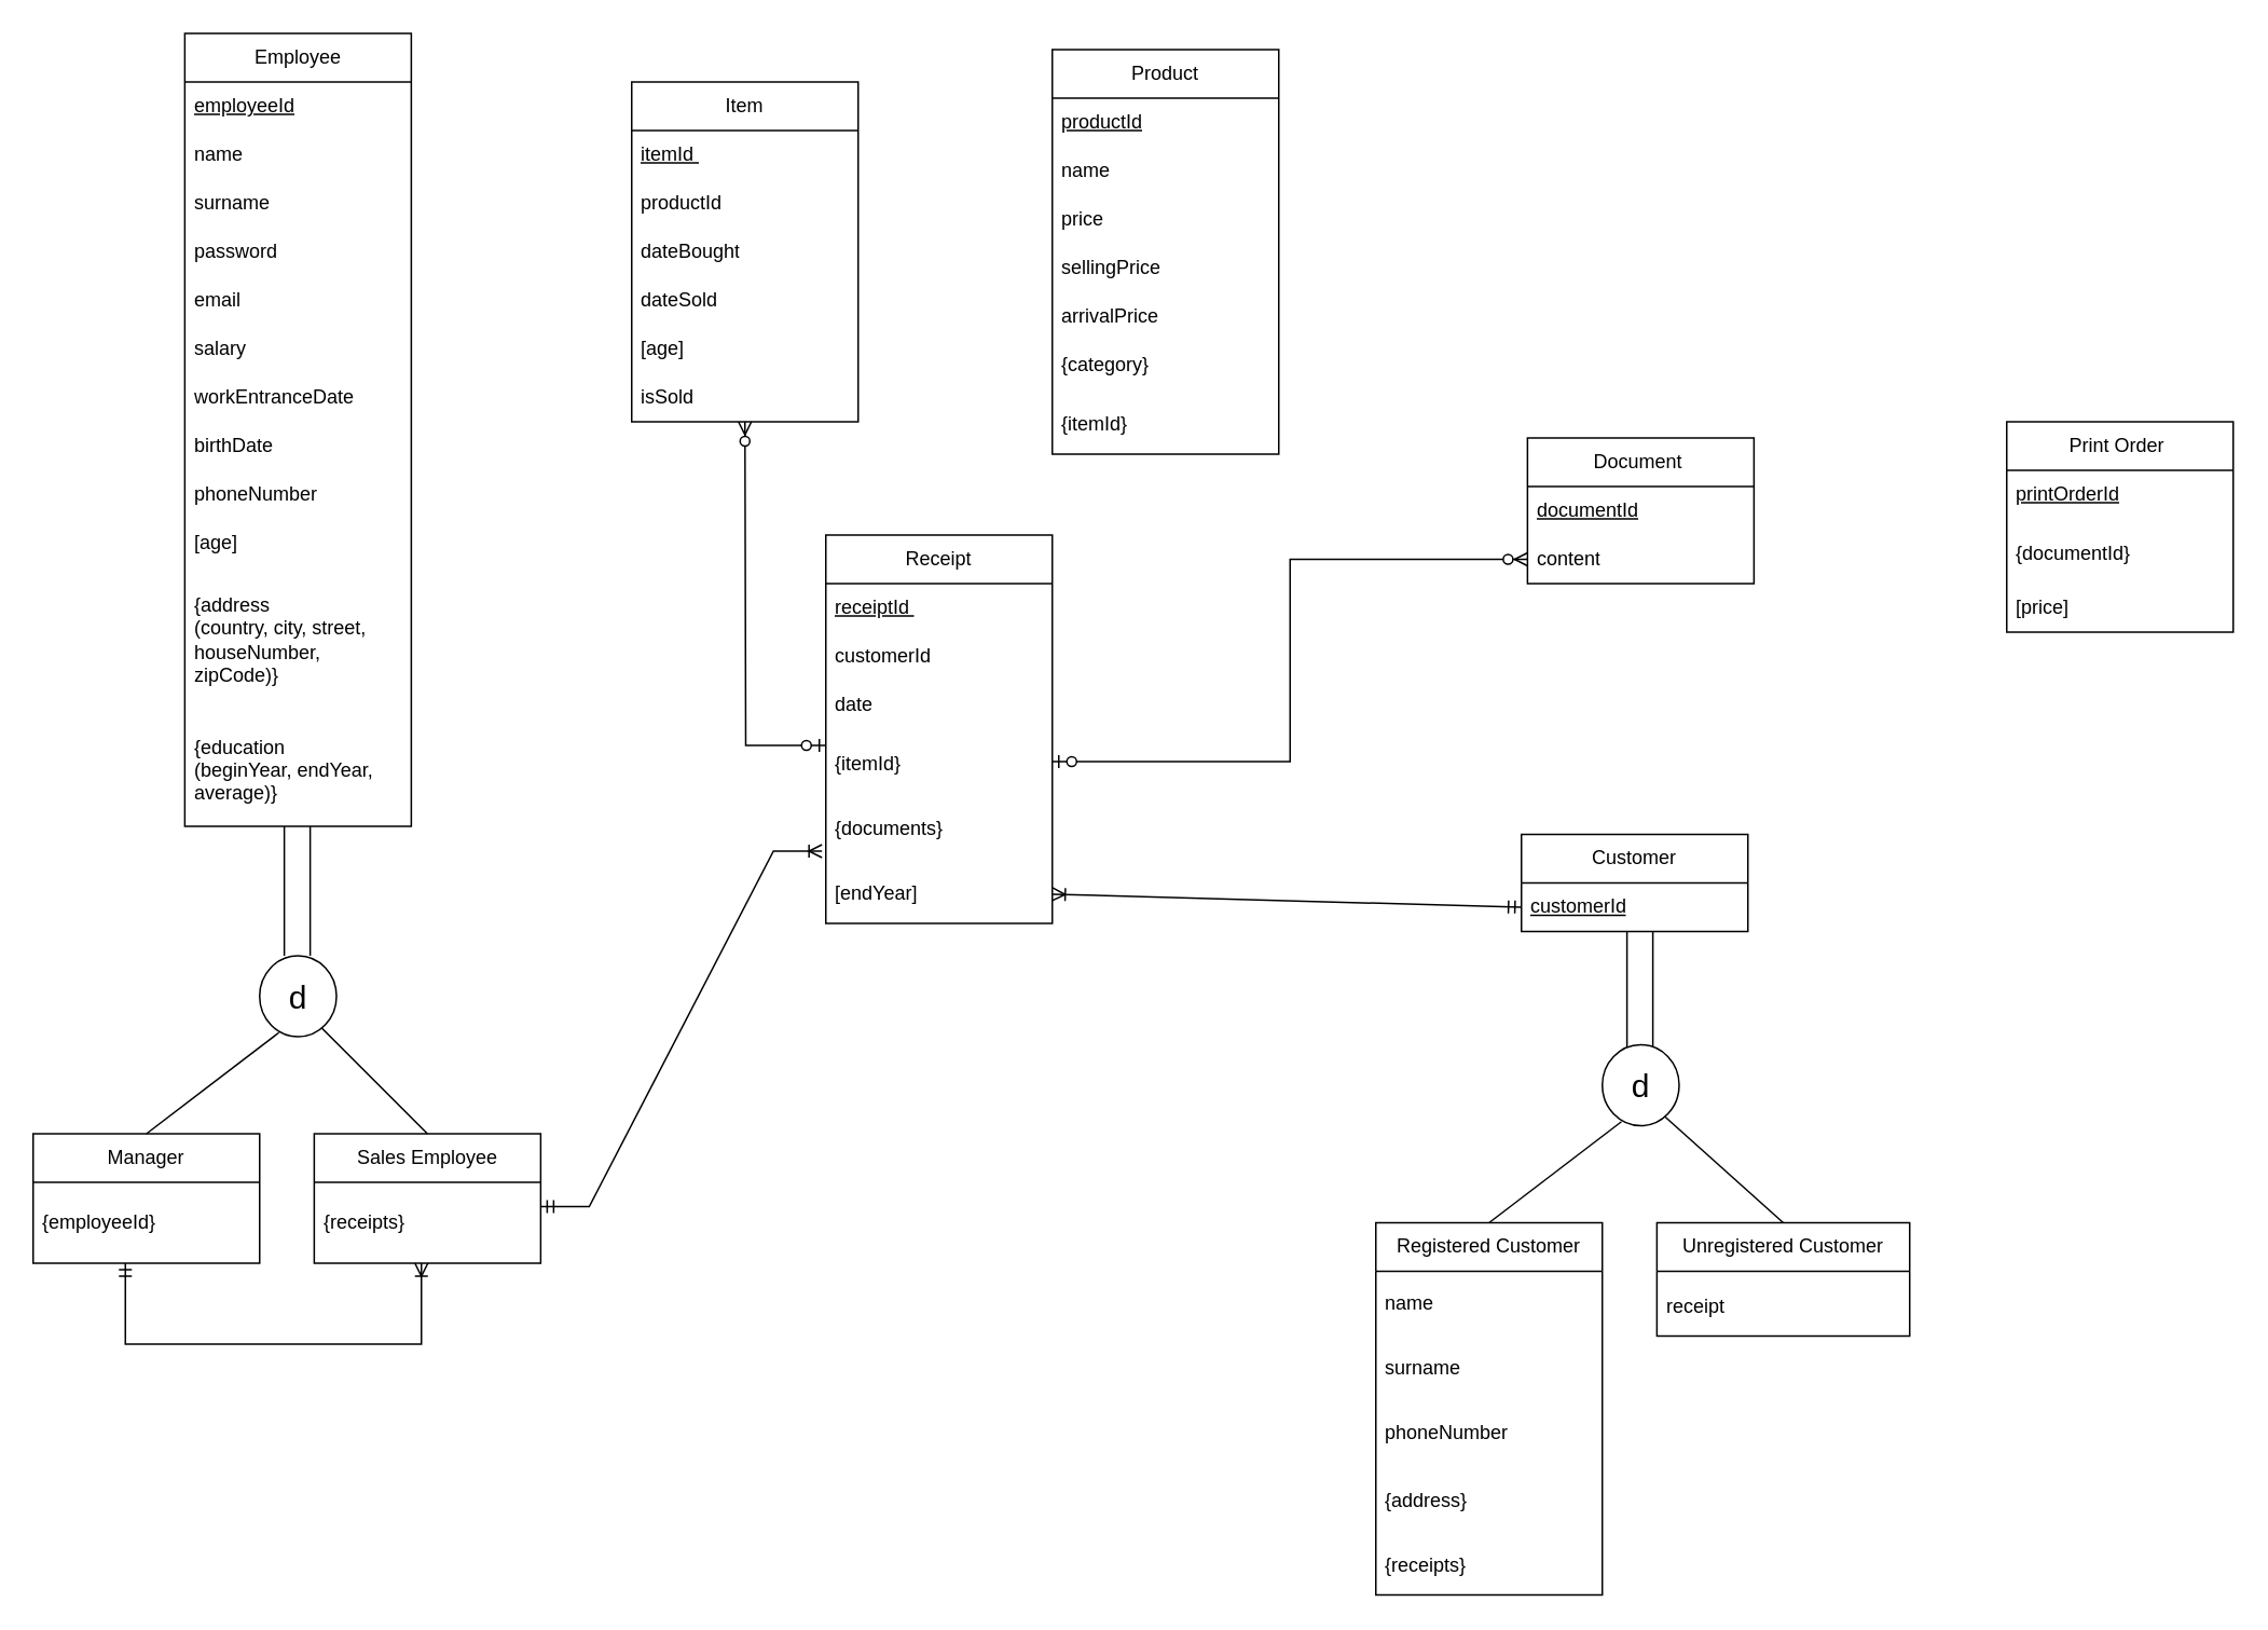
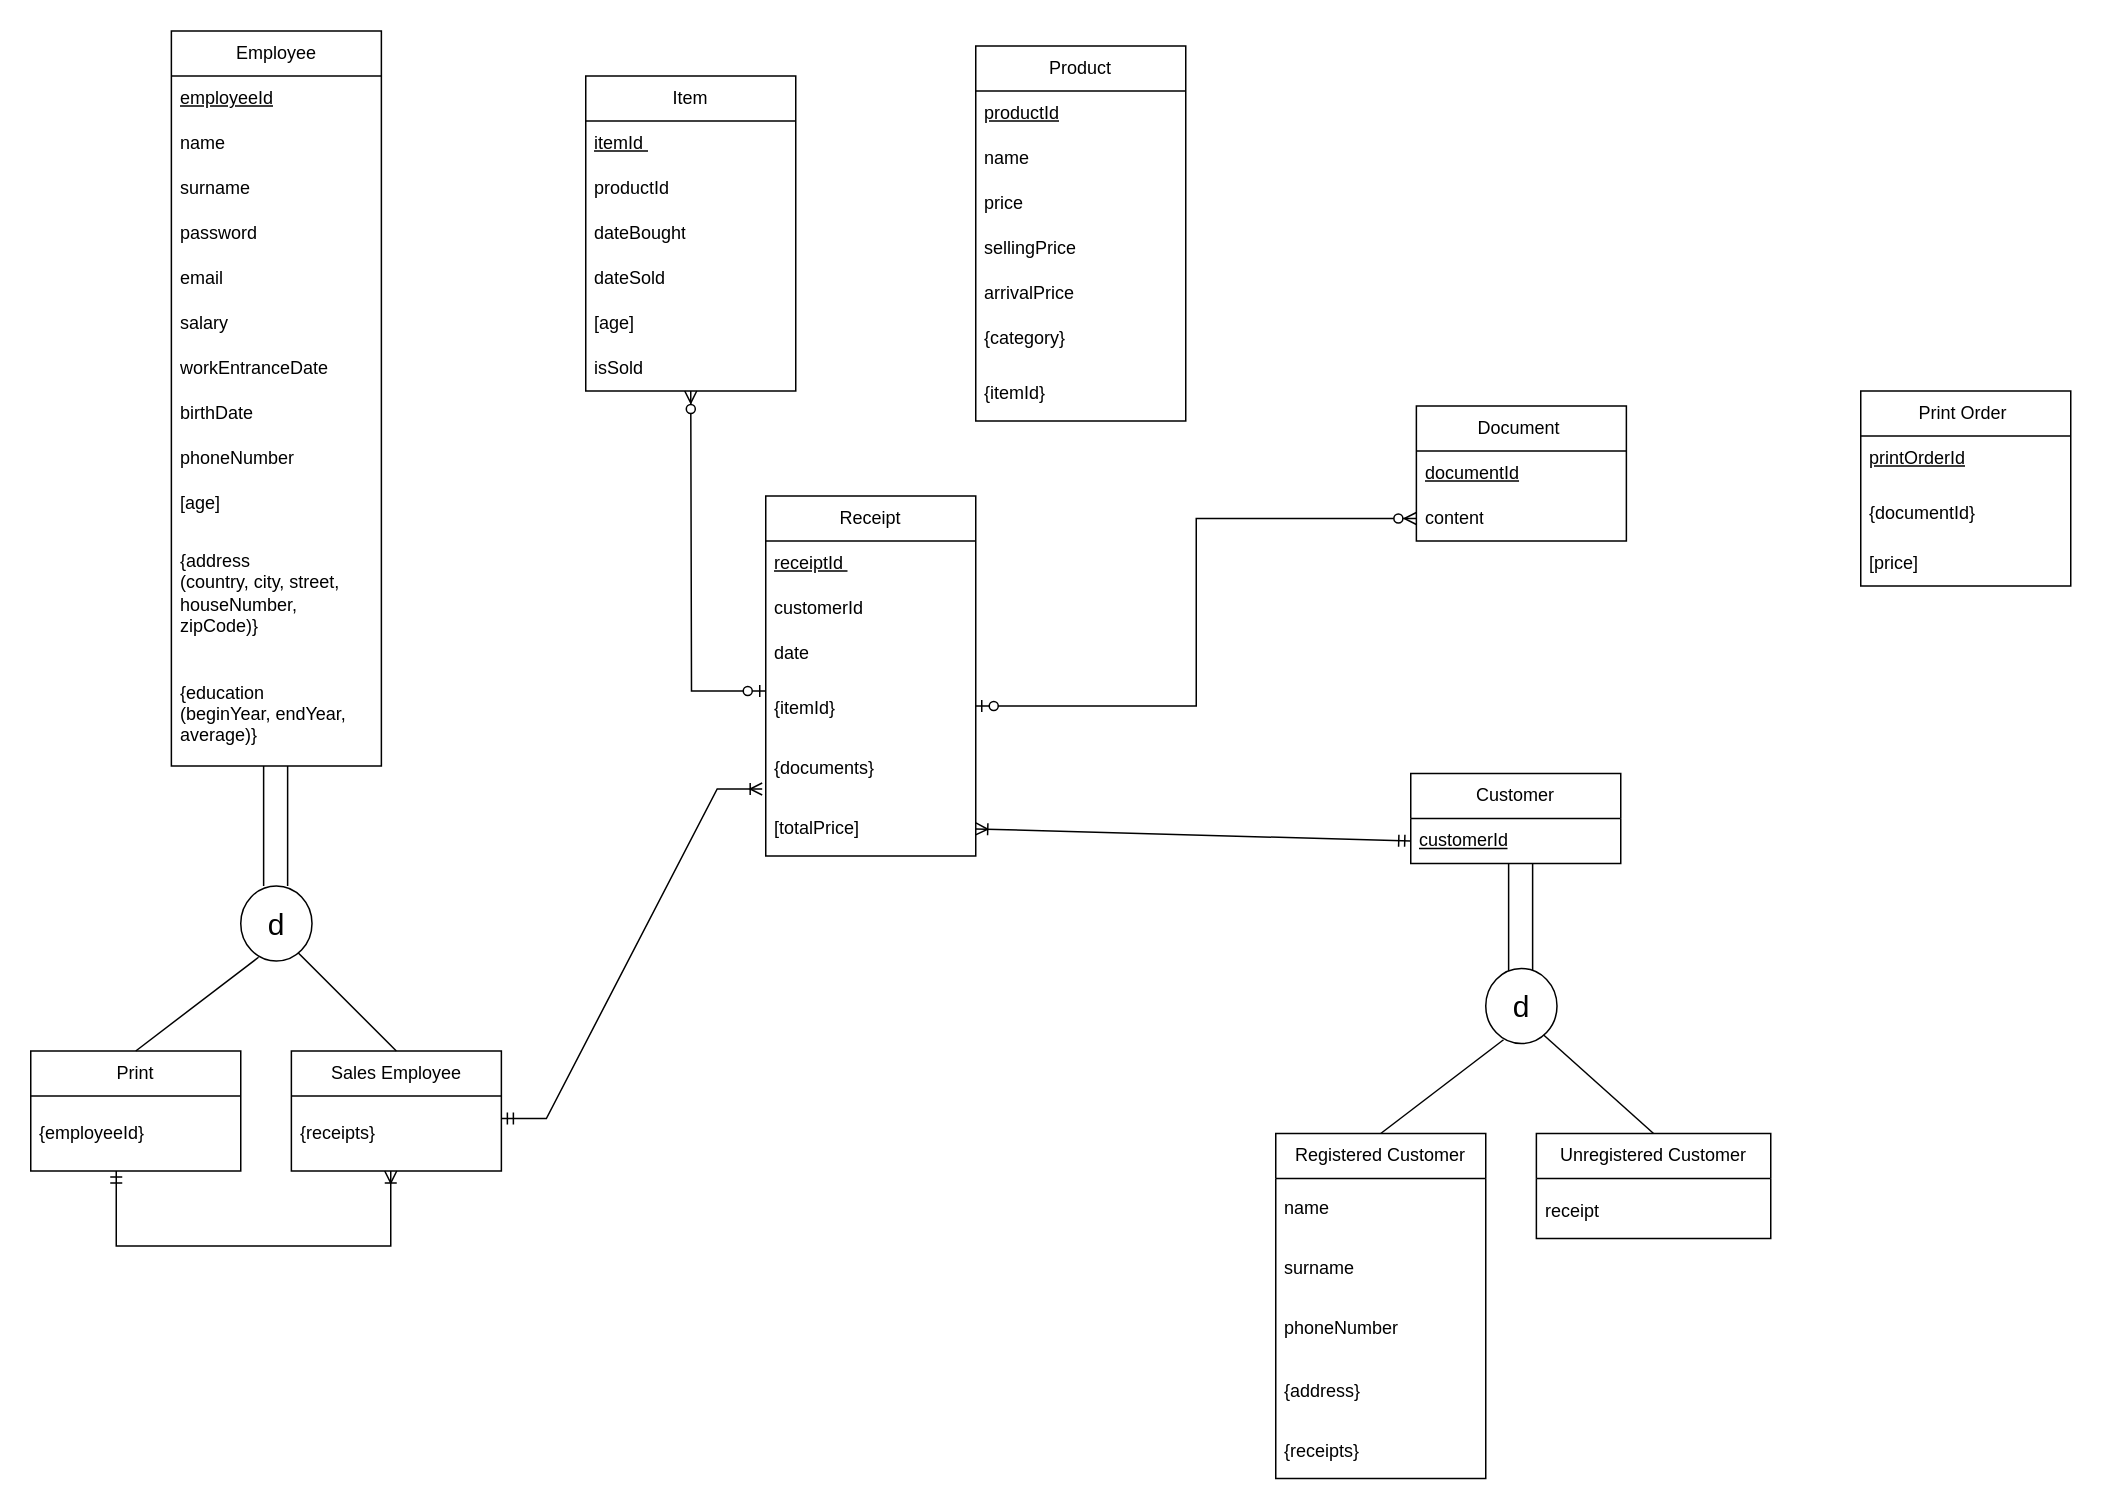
- <mxCell id="30" value="&lt;p class=&quot;MsoNormal&quot;&gt;[endYear]&lt;/p&gt;" style="text;strokeColor=none;fillColor=none;align=left;verticalAlign=middle;spacingLeft=4;spacingRight=4;overflow=hidden;points=[[0,0.5],[1,0.5]];portConstraint=eastwest;rotatable=0;whiteSpace=wrap;html=1;" vertex="1" parent="24"><mxGeometry y="200" width="140" height="40" as="geometry" /></mxCell>
+ <mxCell id="30" value="&lt;p class=&quot;MsoNormal&quot;&gt;[totalPrice]&lt;/p&gt;" style="text;strokeColor=none;fillColor=none;align=left;verticalAlign=middle;spacingLeft=4;spacingRight=4;overflow=hidden;points=[[0,0.5],[1,0.5]];portConstraint=eastwest;rotatable=0;whiteSpace=wrap;html=1;" vertex="1" parent="24"><mxGeometry y="200" width="140" height="40" as="geometry" /></mxCell>
- <mxCell id="32" value="Manager" style="swimlane;fontStyle=0;childLayout=stackLayout;horizontal=1;startSize=30;horizontalStack=0;resizeParent=1;resizeParentMax=0;resizeLast=0;collapsible=1;marginBottom=0;whiteSpace=wrap;html=1;strokeColor=default;align=center;verticalAlign=middle;fontFamily=Helvetica;fontSize=12;fontColor=default;fillColor=default;" parent="1" vertex="1"><mxGeometry x="20" y="700" width="140" height="80" as="geometry" /></mxCell>
+ <mxCell id="32" value="Print" style="swimlane;fontStyle=0;childLayout=stackLayout;horizontal=1;startSize=30;horizontalStack=0;resizeParent=1;resizeParentMax=0;resizeLast=0;collapsible=1;marginBottom=0;whiteSpace=wrap;html=1;strokeColor=default;align=center;verticalAlign=middle;fontFamily=Helvetica;fontSize=12;fontColor=default;fillColor=default;" parent="1" vertex="1"><mxGeometry x="20" y="700" width="140" height="80" as="geometry" /></mxCell>
